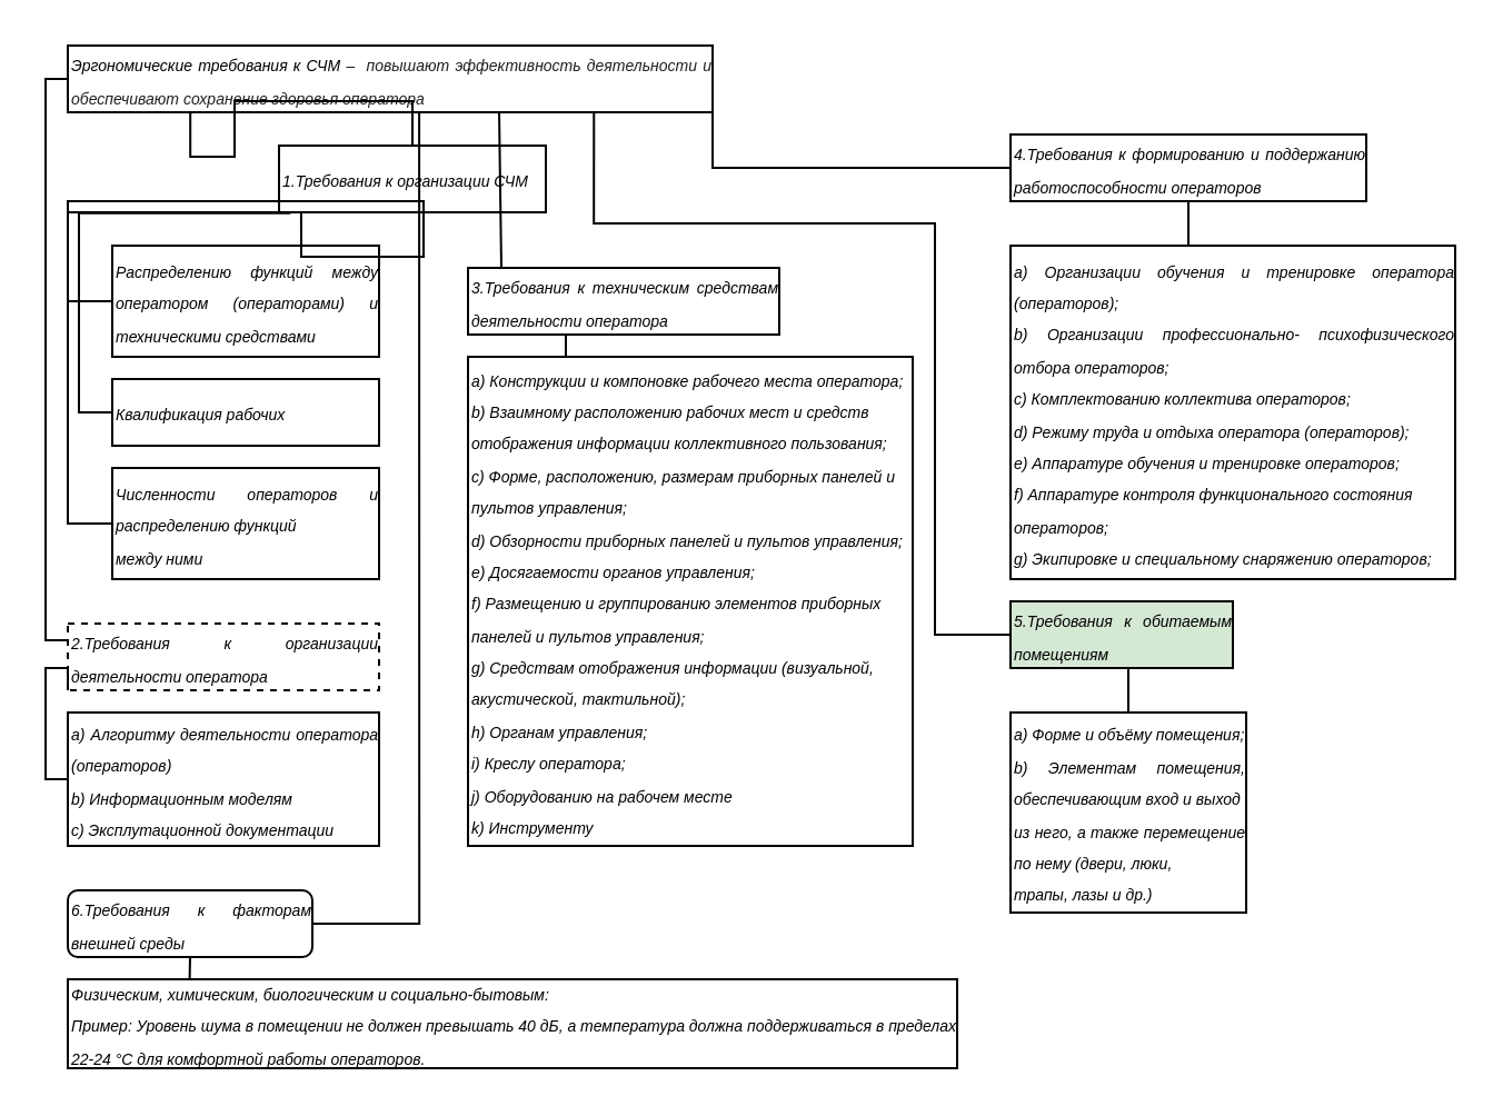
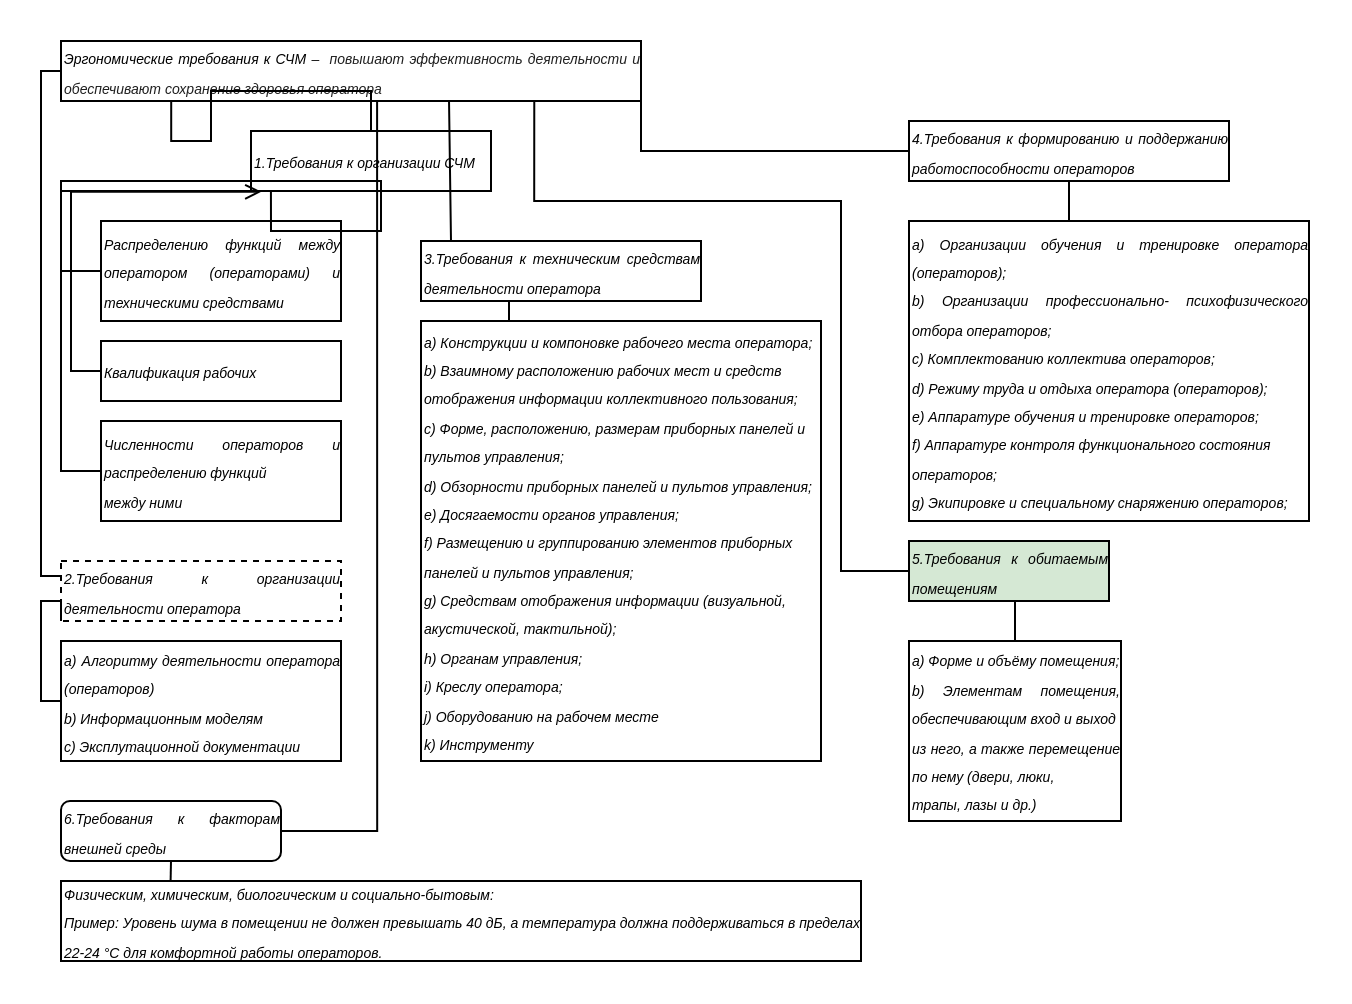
- <mxCell id="17" style="edgeStyle=orthogonalEdgeStyle;rounded=0;orthogonalLoop=1;jettySize=auto;html=1;endArrow=none;endFill=0;strokeWidth=1;exitX=0;exitY=0.5;exitDx=0;exitDy=0;entryX=0.043;entryY=1.013;entryDx=0;entryDy=0;entryPerimeter=0;" edge="1" parent="1" source="14" target="3"><mxGeometry relative="1" as="geometry"><mxPoint x="60" y="145" as="sourcePoint" /><mxPoint x="50" y="110" as="targetPoint" /><Array as="points"><mxPoint x="35" y="185" /></Array></mxGeometry></mxCell>
+ <mxCell id="17" style="edgeStyle=orthogonalEdgeStyle;rounded=0;orthogonalLoop=1;jettySize=auto;html=1;endArrow=open;endFill=0;strokeWidth=1;exitX=0;exitY=0.5;exitDx=0;exitDy=0;entryX=0.043;entryY=1.013;entryDx=0;entryDy=0;entryPerimeter=0;" edge="1" parent="1" source="14" target="3"><mxGeometry relative="1" as="geometry"><mxPoint x="60" y="145" as="sourcePoint" /><mxPoint x="50" y="110" as="targetPoint" /><Array as="points"><mxPoint x="35" y="185" /></Array></mxGeometry></mxCell>
